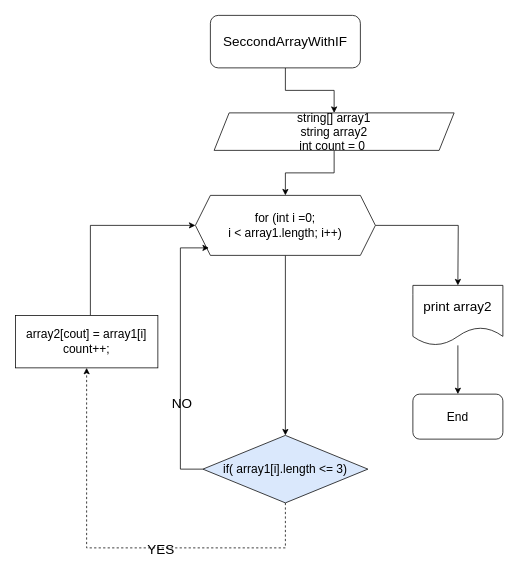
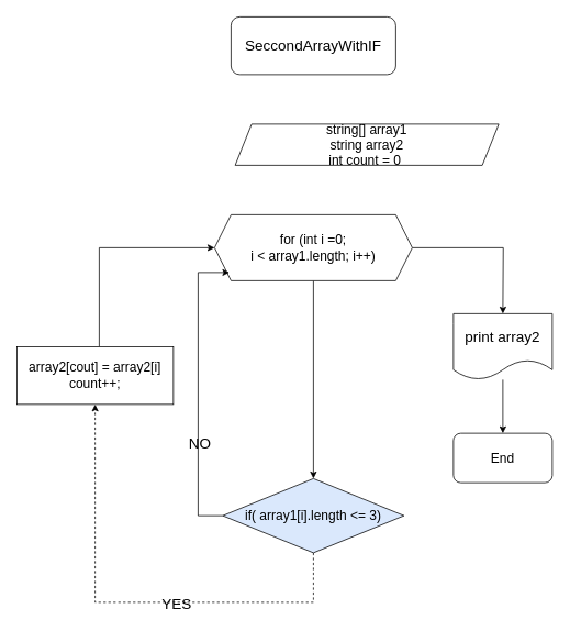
- <mxCell id="2" style="edgeStyle=orthogonalEdgeStyle;rounded=0;orthogonalLoop=1;jettySize=auto;html=1;entryX=0.5;entryY=0;entryDx=0;entryDy=0;labelBackgroundColor=none;fontColor=default;" parent="1" source="3" target="5" edge="1"><mxGeometry relative="1" as="geometry" /></mxCell>
- <mxCell id="4" style="edgeStyle=orthogonalEdgeStyle;rounded=0;orthogonalLoop=1;jettySize=auto;html=1;entryX=0.5;entryY=0;entryDx=0;entryDy=0;labelBackgroundColor=none;fontColor=default;" parent="1" source="5" target="8" edge="1"><mxGeometry relative="1" as="geometry" /></mxCell>
- <mxCell id="13" value="&lt;font size=&quot;3&quot;&gt;array2[cout] = array1[i]&lt;br&gt;count++;&lt;br&gt;&lt;/font&gt;" style="rounded=0;whiteSpace=wrap;html=1;labelBackgroundColor=none;" parent="1" vertex="1"><mxGeometry x="20" y="420" width="190" height="70" as="geometry" /></mxCell>
+ <mxCell id="13" value="&lt;font size=&quot;3&quot;&gt;array2[cout] = array2[i]&lt;br&gt;count++;&lt;br&gt;&lt;/font&gt;" style="rounded=0;whiteSpace=wrap;html=1;labelBackgroundColor=none;" parent="1" vertex="1"><mxGeometry x="20" y="420" width="190" height="70" as="geometry" /></mxCell>
